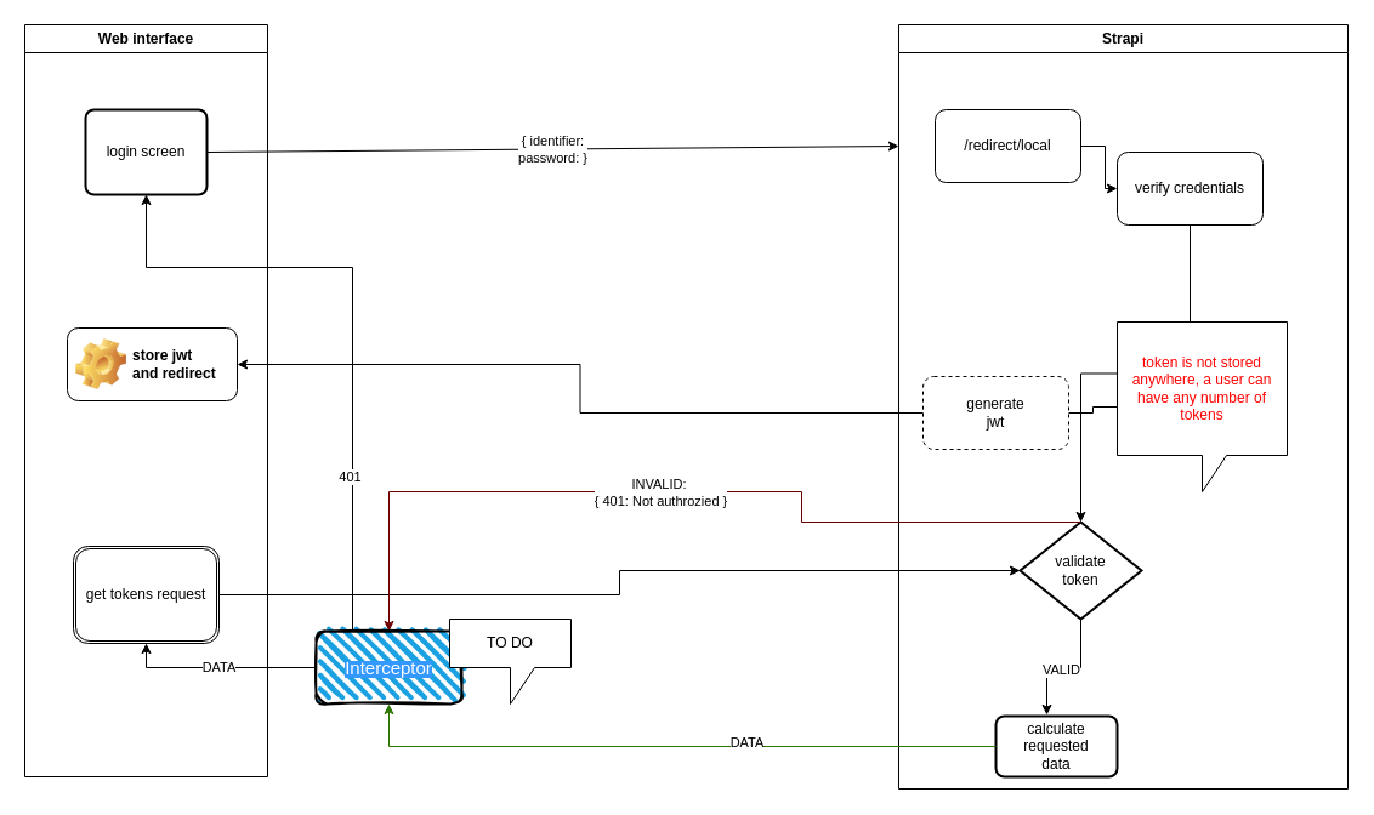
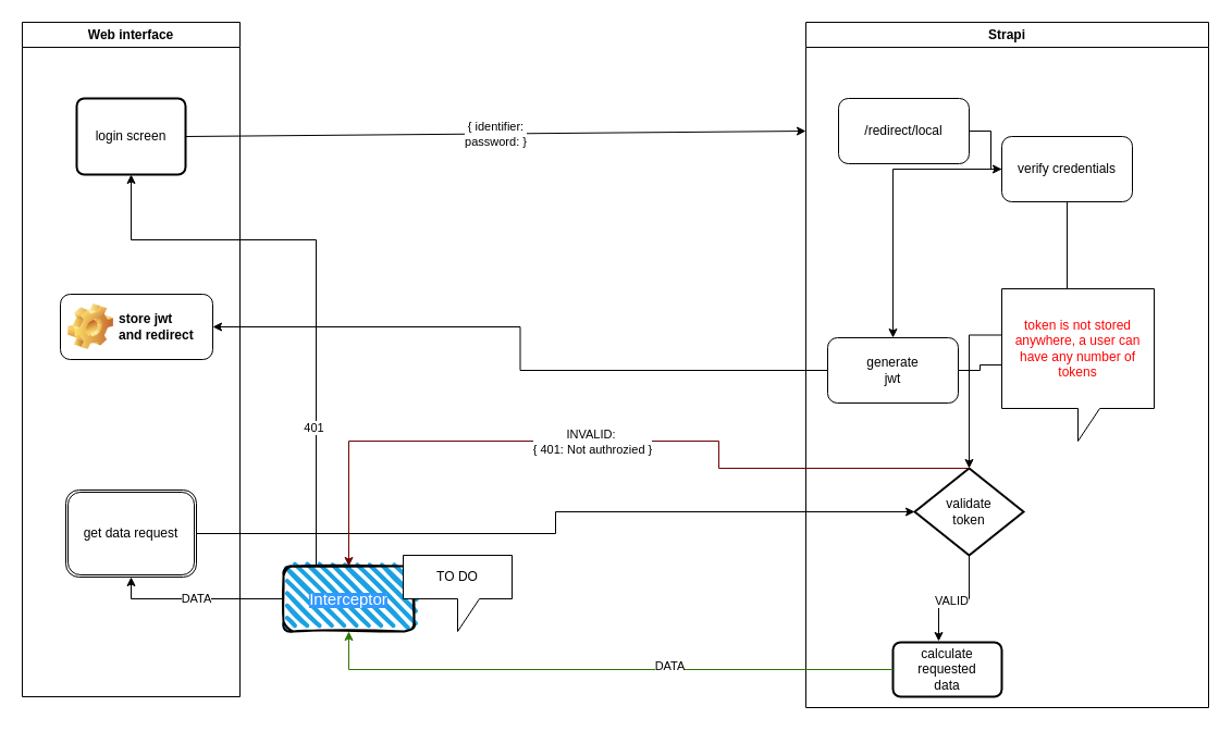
+ <mxCell id="10" value="" style="edgeStyle=orthogonalEdgeStyle;rounded=0;orthogonalLoop=1;jettySize=auto;html=1;" edge="1" parent="2" source="8" target="4"><mxGeometry relative="1" as="geometry" /></mxCell>
- <mxCell id="4" value="generate&lt;div&gt;jwt&lt;/div&gt;" style="whiteSpace=wrap;html=1;rounded=1;dashed=1;" vertex="1" parent="2"><mxGeometry x="20" y="290" width="120" height="60" as="geometry" /></mxCell>
+ <mxCell id="4" value="generate&lt;div&gt;jwt&lt;/div&gt;" style="whiteSpace=wrap;html=1;rounded=1;" vertex="1" parent="2"><mxGeometry x="20" y="290" width="120" height="60" as="geometry" /></mxCell>
- <mxCell id="20" value="get tokens request" style="shape=ext;double=1;rounded=1;whiteSpace=wrap;html=1;" vertex="1" parent="17"><mxGeometry x="40" y="430" width="120" height="80" as="geometry" /></mxCell>
+ <mxCell id="20" value="get data request" style="shape=ext;double=1;rounded=1;whiteSpace=wrap;html=1;" vertex="1" parent="17"><mxGeometry x="40" y="430" width="120" height="80" as="geometry" /></mxCell>
